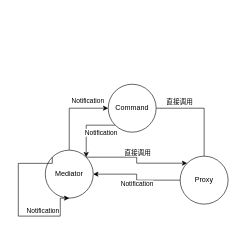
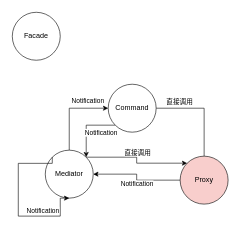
+ <mxCell id="15" value="Facade" style="ellipse;whiteSpace=wrap;html=1;aspect=fixed;" vertex="1" parent="1"><mxGeometry x="20" y="20" width="80" height="80" as="geometry" /></mxCell>
- <mxCell id="14" value="Proxy" style="ellipse;whiteSpace=wrap;html=1;aspect=fixed;" parent="1" vertex="1"><mxGeometry x="300" y="260" width="80" height="80" as="geometry" /></mxCell>
+ <mxCell id="14" value="Proxy" style="ellipse;whiteSpace=wrap;html=1;aspect=fixed;fillColor=#f8cecc;" parent="1" vertex="1"><mxGeometry x="300" y="260" width="80" height="80" as="geometry" /></mxCell>
